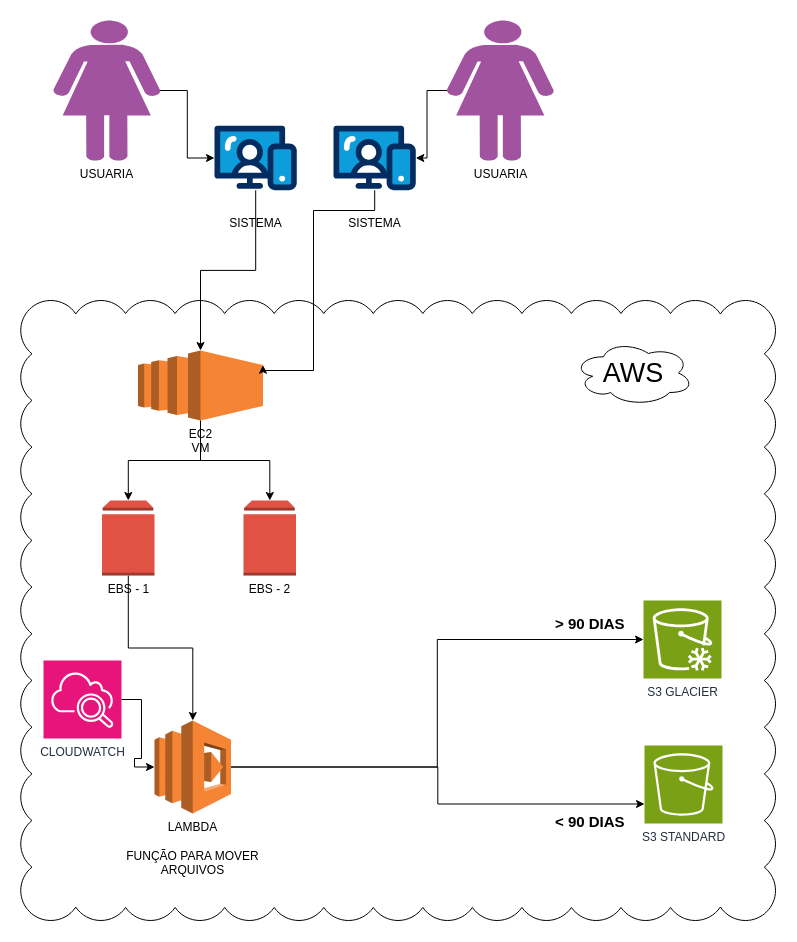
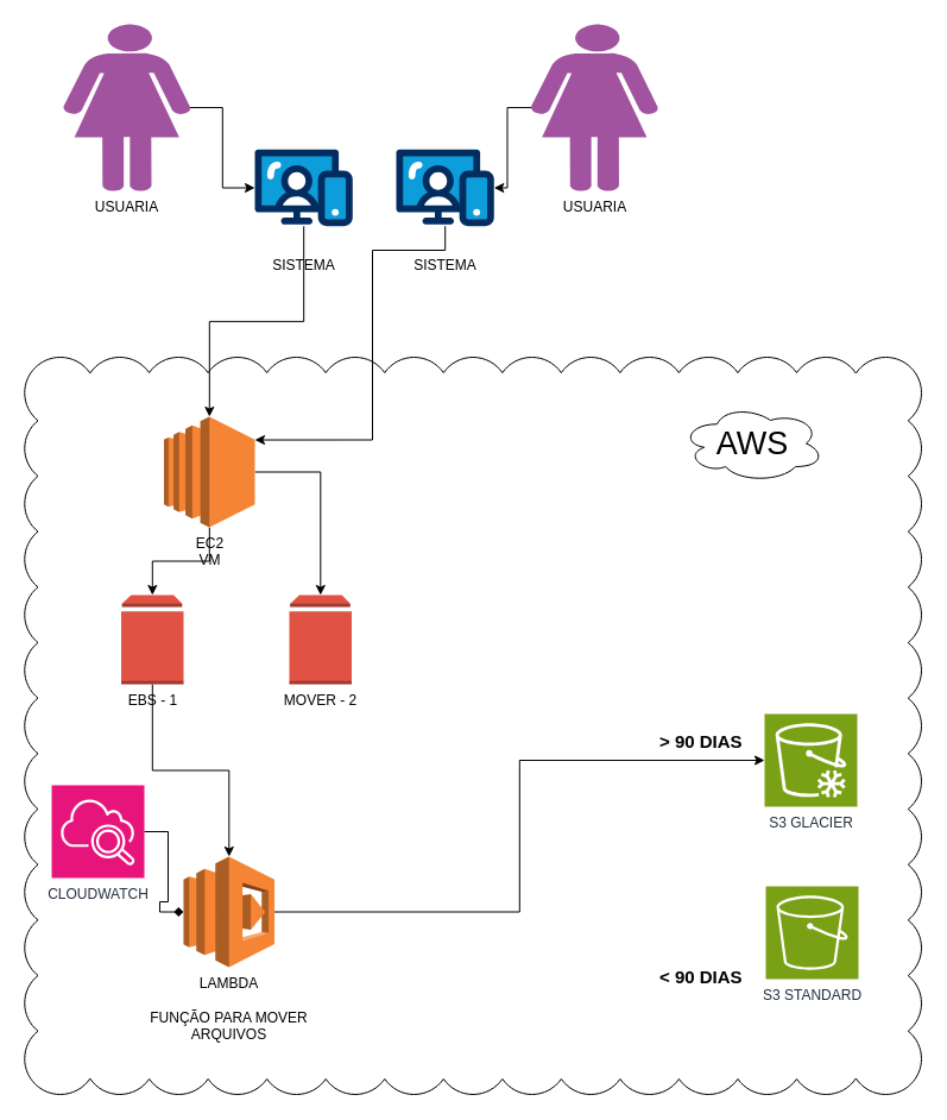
- <mxCell id="9" value="EC2&lt;div&gt;VM&lt;/div&gt;&lt;div&gt;&lt;br&gt;&lt;/div&gt;" style="outlineConnect=0;dashed=0;verticalLabelPosition=bottom;verticalAlign=top;align=center;html=1;shape=mxgraph.aws3.ec2;fillColor=#F58534;gradientColor=none;" vertex="1" parent="1"><mxGeometry x="137.5" y="350" width="125" height="70" as="geometry" /></mxCell>
+ <mxCell id="9" value="EC2&lt;div&gt;VM&lt;/div&gt;&lt;div&gt;&lt;br&gt;&lt;/div&gt;" style="outlineConnect=0;dashed=0;verticalLabelPosition=bottom;verticalAlign=top;align=center;html=1;shape=mxgraph.aws3.ec2;fillColor=#F58534;gradientColor=none;" vertex="1" parent="1"><mxGeometry x="137.5" y="350" width="76.5" height="93" as="geometry" /></mxCell>
- <mxCell id="10" value="EBS - 2&lt;div&gt;&lt;br&gt;&lt;/div&gt;" style="outlineConnect=0;dashed=0;verticalLabelPosition=bottom;verticalAlign=top;align=center;html=1;shape=mxgraph.aws3.volume;fillColor=#E05243;gradientColor=none;" vertex="1" parent="1"><mxGeometry x="243" y="500" width="52.5" height="75" as="geometry" /></mxCell>
+ <mxCell id="10" value="MOVER - 2&lt;div&gt;&lt;br&gt;&lt;/div&gt;" style="outlineConnect=0;dashed=0;verticalLabelPosition=bottom;verticalAlign=top;align=center;html=1;shape=mxgraph.aws3.volume;fillColor=#E05243;gradientColor=none;" vertex="1" parent="1"><mxGeometry x="243" y="500" width="52.5" height="75" as="geometry" /></mxCell>
- <mxCell id="18" value="" style="edgeStyle=orthogonalEdgeStyle;rounded=0;orthogonalLoop=1;jettySize=auto;html=1;" edge="1" parent="1" source="19" target="13"><mxGeometry relative="1" as="geometry" /></mxCell>
+ <mxCell id="18" value="" style="edgeStyle=orthogonalEdgeStyle;rounded=0;orthogonalLoop=1;jettySize=auto;html=1;endArrow=diamond;" edge="1" parent="1" source="19" target="13"><mxGeometry relative="1" as="geometry" /></mxCell>
- <mxCell id="17" style="edgeStyle=orthogonalEdgeStyle;rounded=0;orthogonalLoop=1;jettySize=auto;html=1;entryX=0;entryY=0.75;entryDx=0;entryDy=0;entryPerimeter=0;" edge="1" parent="1" source="13" target="15"><mxGeometry relative="1" as="geometry" /></mxCell>
